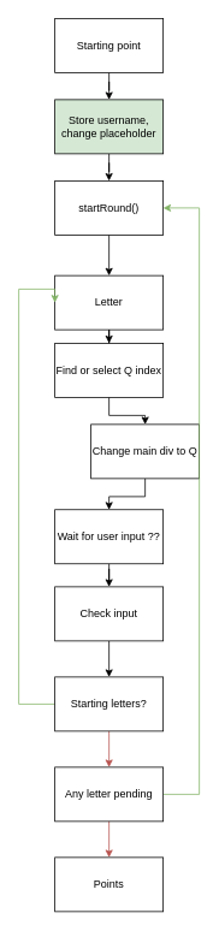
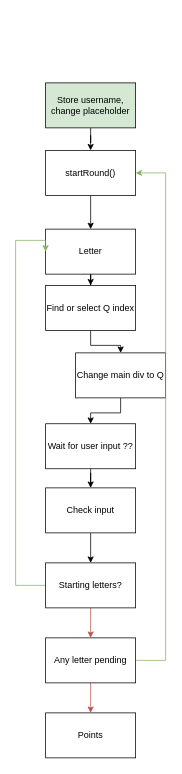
- <mxCell id="3" value="Starting point" style="rounded=0;whiteSpace=wrap;html=1;" vertex="1" parent="1"><mxGeometry x="60" y="20" width="120" height="60" as="geometry" /></mxCell>
- <mxCell id="2" value="" style="edgeStyle=orthogonalEdgeStyle;rounded=0;orthogonalLoop=1;jettySize=auto;html=1;" edge="1" parent="1" source="3" target="5"><mxGeometry relative="1" as="geometry" /></mxCell>
